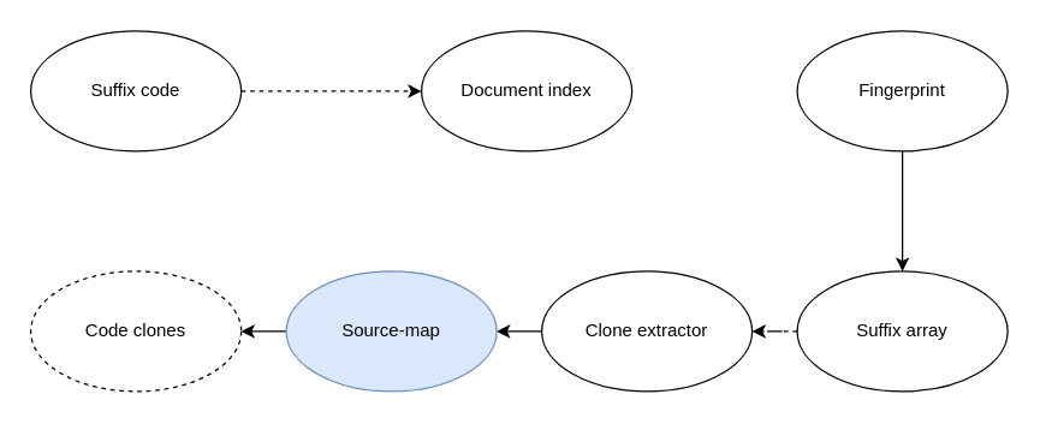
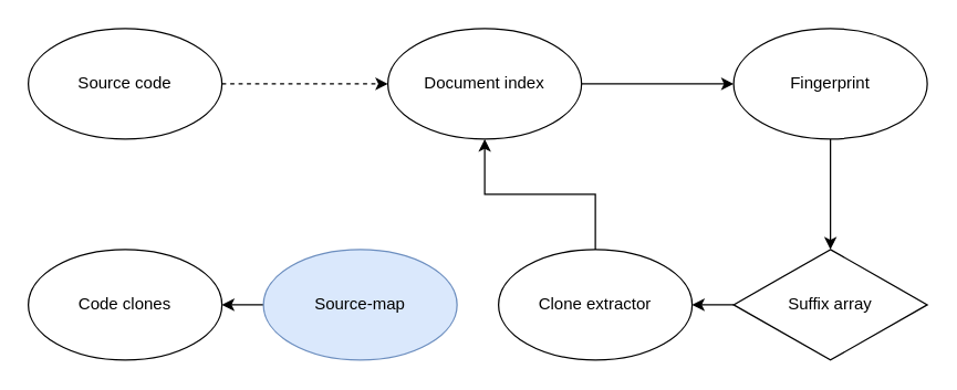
- <mxCell id="3" value="Suffix code" style="ellipse;whiteSpace=wrap;html=1;" vertex="1" parent="1"><mxGeometry x="20" y="20" width="140" height="80" as="geometry" /></mxCell>
+ <mxCell id="3" value="Source code" style="ellipse;whiteSpace=wrap;html=1;" vertex="1" parent="1"><mxGeometry x="20" y="20" width="140" height="80" as="geometry" /></mxCell>
+ <mxCell id="4" value="" style="edgeStyle=orthogonalEdgeStyle;rounded=0;orthogonalLoop=1;jettySize=auto;html=1;" edge="1" parent="1" source="5" target="7"><mxGeometry relative="1" as="geometry" /></mxCell>
- <mxCell id="14" value="Code clones" style="ellipse;whiteSpace=wrap;html=1;dashed=1;" vertex="1" parent="1"><mxGeometry x="20" y="180" width="140" height="80" as="geometry" /></mxCell>
+ <mxCell id="14" value="Code clones" style="ellipse;whiteSpace=wrap;html=1;" vertex="1" parent="1"><mxGeometry x="20" y="180" width="140" height="80" as="geometry" /></mxCell>
- <mxCell id="10" value="" style="edgeStyle=orthogonalEdgeStyle;rounded=0;orthogonalLoop=1;jettySize=auto;html=1;" edge="1" parent="1" source="11" target="13"><mxGeometry relative="1" as="geometry" /></mxCell>
+ <mxCell id="10" value="" style="edgeStyle=orthogonalEdgeStyle;rounded=0;orthogonalLoop=1;jettySize=auto;html=1;" edge="1" parent="1" source="11" target="5"><mxGeometry relative="1" as="geometry" /></mxCell>
- <mxCell id="8" value="" style="edgeStyle=orthogonalEdgeStyle;rounded=0;orthogonalLoop=1;jettySize=auto;html=1;dashed=1;" edge="1" parent="1" source="9" target="11"><mxGeometry relative="1" as="geometry" /></mxCell>
+ <mxCell id="8" value="" style="edgeStyle=orthogonalEdgeStyle;rounded=0;orthogonalLoop=1;jettySize=auto;html=1;" edge="1" parent="1" source="9" target="11"><mxGeometry relative="1" as="geometry" /></mxCell>
- <mxCell id="9" value="Suffix array" style="ellipse;whiteSpace=wrap;html=1;" vertex="1" parent="1"><mxGeometry x="530" y="180" width="140" height="80" as="geometry" /></mxCell>
+ <mxCell id="9" value="Suffix array" style="rhombus;whiteSpace=wrap;html=1;" vertex="1" parent="1"><mxGeometry x="530" y="180" width="140" height="80" as="geometry" /></mxCell>
